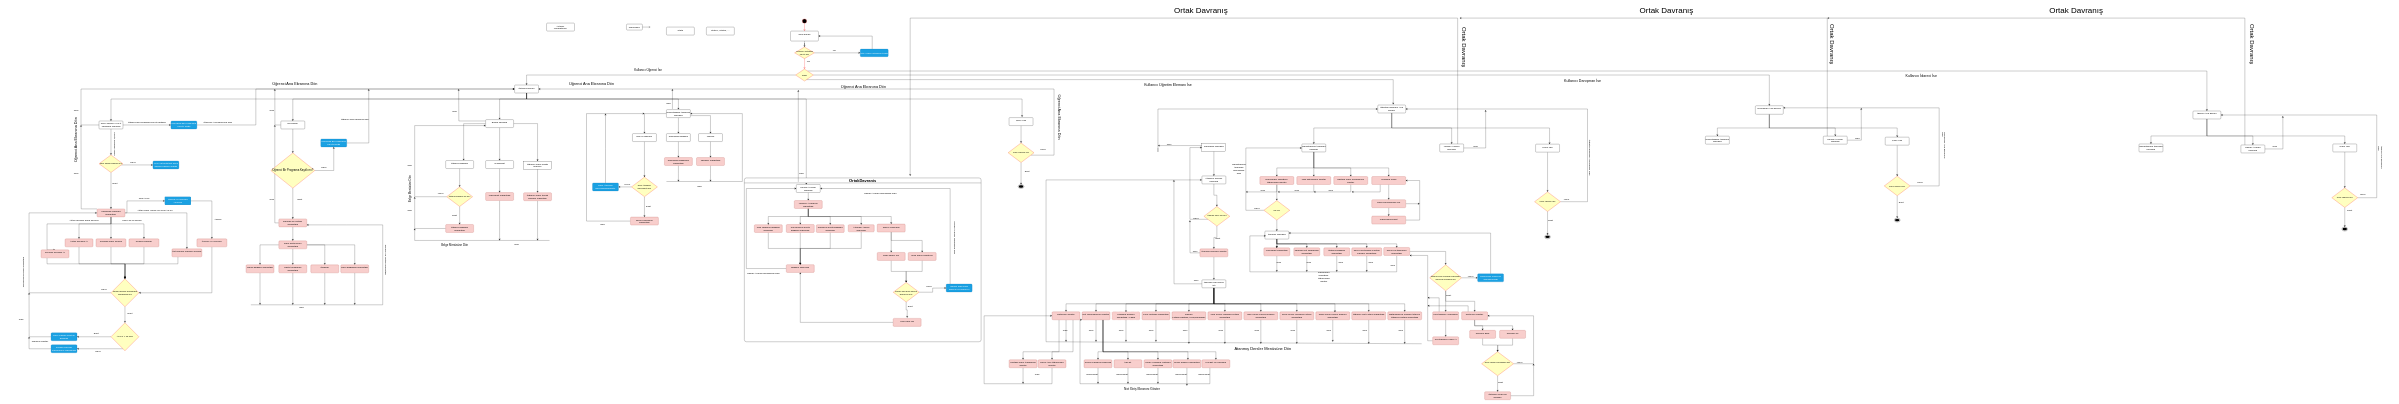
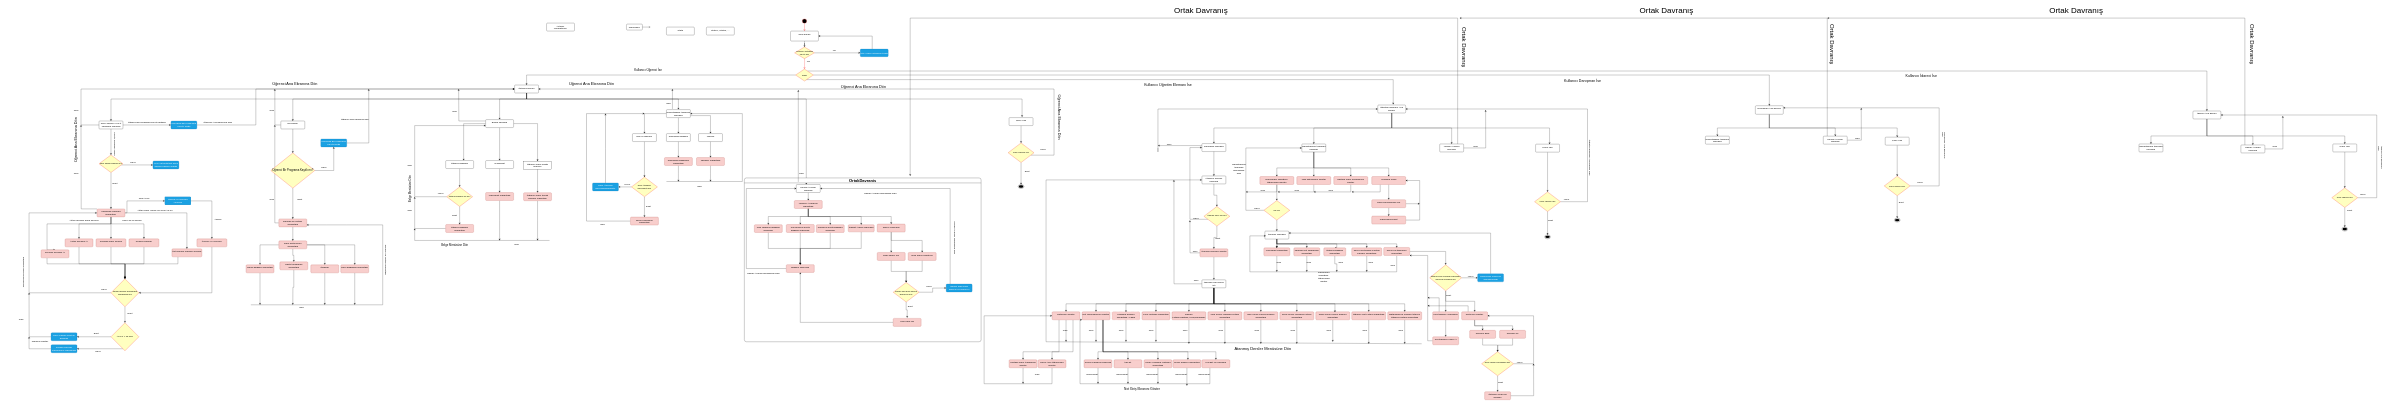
+ <mxCell id="15" style="edgeStyle=orthogonalEdgeStyle;rounded=0;orthogonalLoop=1;jettySize=auto;html=1;entryX=0.5;entryY=0;entryDx=0;entryDy=0;" parent="1" source="16" target="291" edge="1"><mxGeometry relative="1" as="geometry"><Array as="points"><mxPoint x="6960" y="640" /><mxPoint x="6070" y="640" /></Array></mxGeometry></mxCell>
- <mxCell id="291" value="Derslerim Menüsü" style="whiteSpace=wrap;html=1;verticalAlign=top;arcSize=10;dashed=0;rounded=0;" parent="1" vertex="1"><mxGeometry x="6010" y="718" width="120" height="40" as="geometry" /></mxCell>
+ <mxCell id="291" value="Derslerim Menüsü" style="whiteSpace=wrap;html=1;verticalAlign=top;rounded=1;arcSize=10;dashed=0;" parent="1" vertex="1"><mxGeometry x="6010" y="718" width="120" height="40" as="geometry" /></mxCell>
- <mxCell id="201" value="Ataması Adresi Güncelle" style="html=1;align=center;verticalAlign=top;rounded=1;absoluteArcSize=1;arcSize=10;dashed=0;whiteSpace=wrap;fillColor=#f8cecc;strokeColor=#b85450;" parent="1" vertex="1"><mxGeometry x="4240" y="1124" width="130" height="36" as="geometry" /></mxCell>
+ <mxCell id="201" value="İkamet Adresi Güncelle" style="html=1;align=center;verticalAlign=top;rounded=1;absoluteArcSize=1;arcSize=10;dashed=0;whiteSpace=wrap;fillColor=#f8cecc;strokeColor=#b85450;" parent="1" vertex="1"><mxGeometry x="4240" y="1124" width="130" height="36" as="geometry" /></mxCell>
- <mxCell id="408" value="Öğrenci Bilgileri Görüntüle" style="html=1;align=center;verticalAlign=top;rounded=1;absoluteArcSize=1;arcSize=10;dashed=0;whiteSpace=wrap;fillColor=#f8cecc;strokeColor=#b85450;" vertex="1" parent="1"><mxGeometry x="6620" y="1240" width="130" height="40" as="geometry" /></mxCell>
+ <mxCell id="408" value="Öğrenci Bilgileri Görüntüle" style="html=1;align=center;verticalAlign=top;rounded=1;absoluteArcSize=1;arcSize=10;dashed=0;whiteSpace=wrap;fillColor=#f8cecc;strokeColor=#b85450;" vertex="1" parent="1"><mxGeometry x="6620" y="1240" width="110" height="40" as="geometry" /></mxCell>
- <mxCell id="150" value="Hafta İçeriklerini Görüntüle" style="html=1;align=center;verticalAlign=top;rounded=1;absoluteArcSize=1;arcSize=10;dashed=0;whiteSpace=wrap;fillColor=#f8cecc;strokeColor=#b85450;" parent="1" vertex="1"><mxGeometry x="1390" y="1325" width="140" height="40" as="geometry" /></mxCell>
+ <mxCell id="150" value="Hafta İçeriklerini Görüntüle" style="html=1;align=center;verticalAlign=top;rounded=1;absoluteArcSize=1;arcSize=10;dashed=0;whiteSpace=wrap;fillColor=#f8cecc;strokeColor=#b85450;" parent="1" vertex="1"><mxGeometry x="1395" y="1310" width="140" height="40" as="geometry" /></mxCell>
